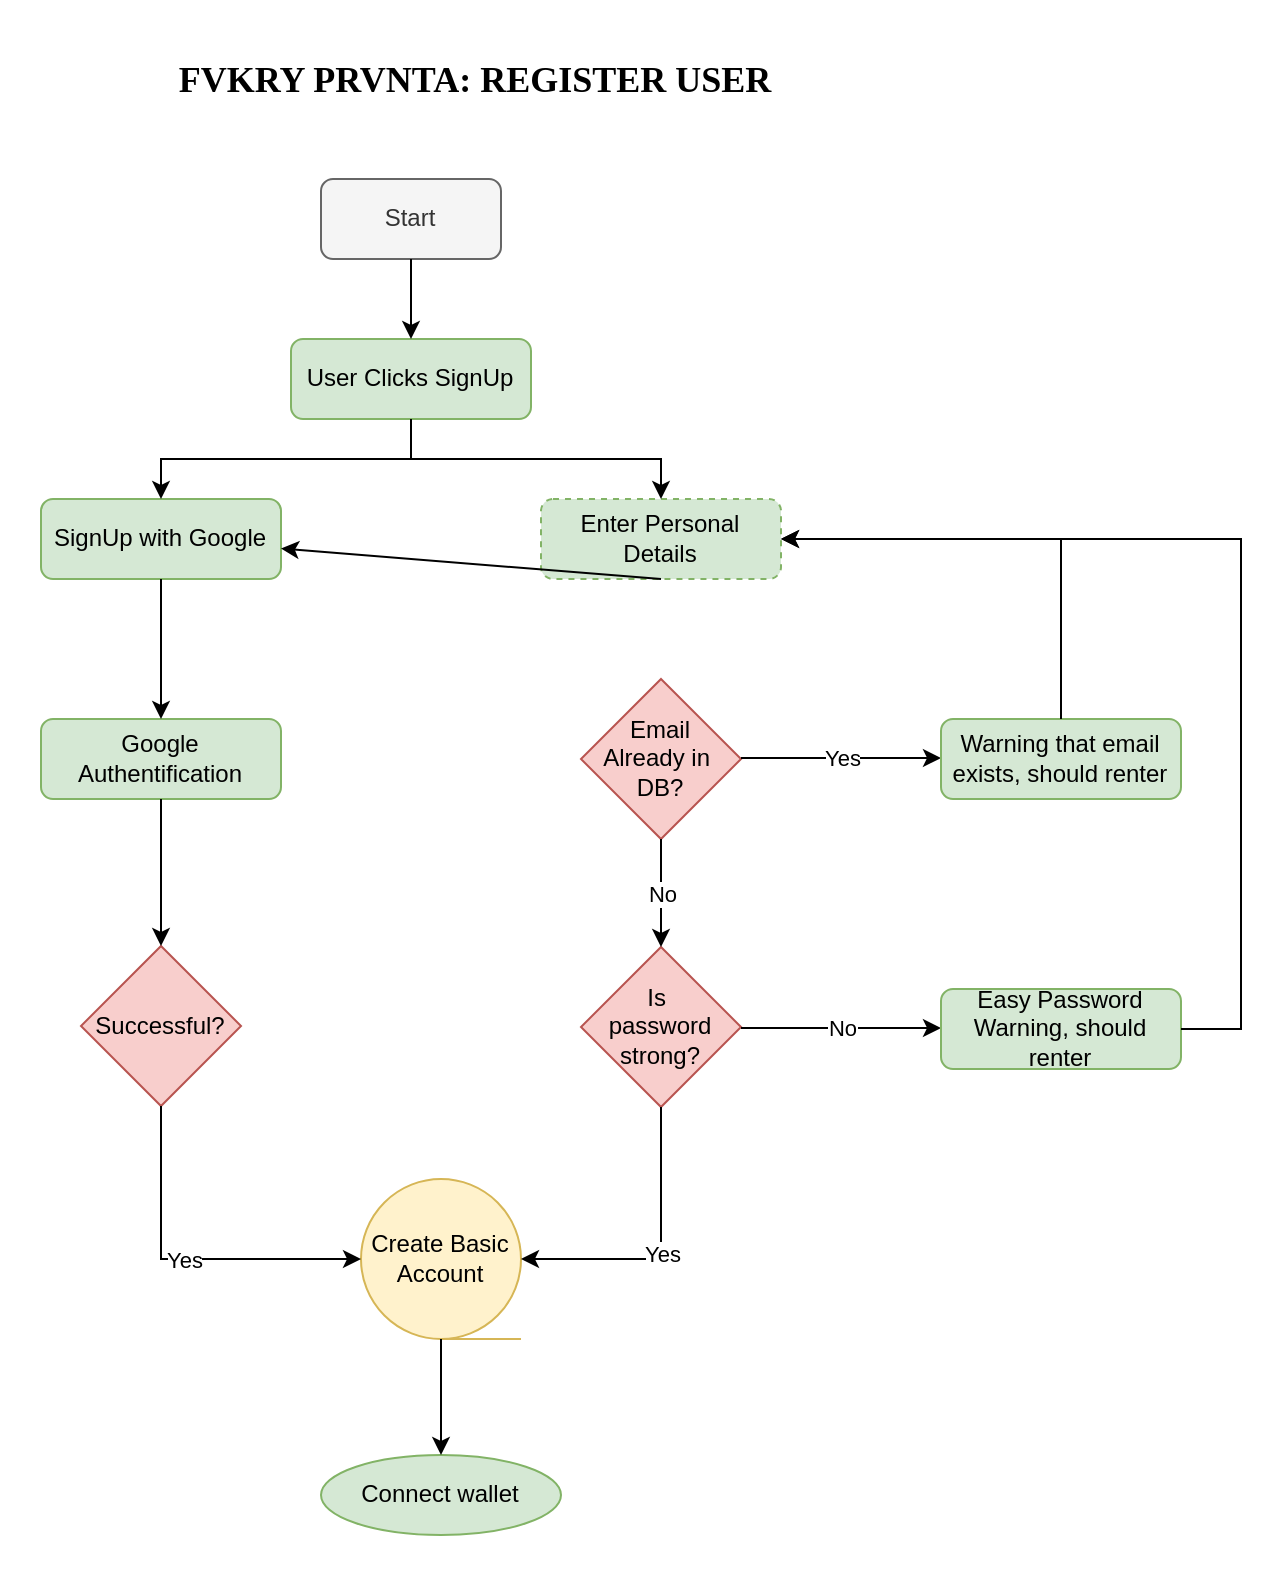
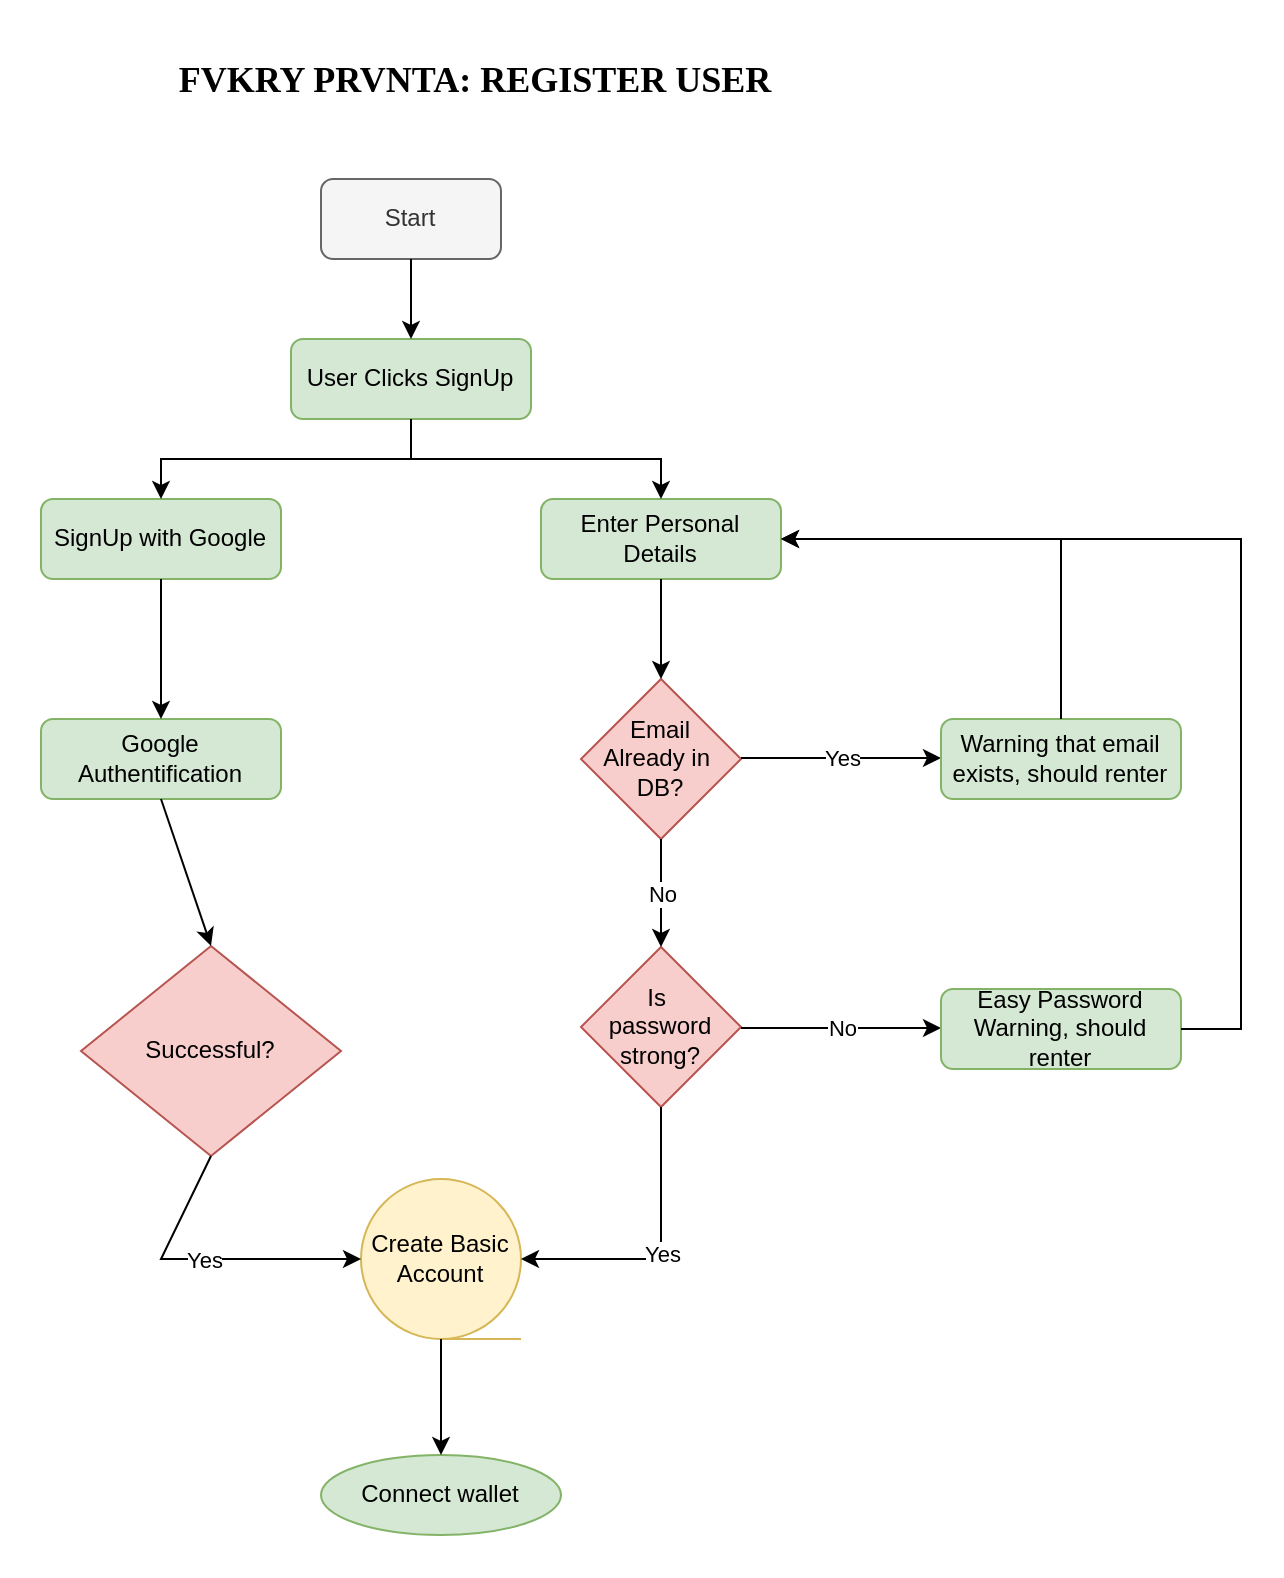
- <mxCell id="6" value="Enter Personal Details" style="rounded=1;whiteSpace=wrap;html=1;fillColor=#d5e8d4;strokeColor=#82b366;dashed=1;" vertex="1" parent="1"><mxGeometry x="270" y="249" width="120" height="40" as="geometry" /></mxCell>
+ <mxCell id="6" value="Enter Personal Details" style="rounded=1;whiteSpace=wrap;html=1;fillColor=#d5e8d4;strokeColor=#82b366;" vertex="1" parent="1"><mxGeometry x="270" y="249" width="120" height="40" as="geometry" /></mxCell>
- <mxCell id="10" value="" style="endArrow=classic;html=1;rounded=0;exitX=0.5;exitY=1;exitDx=0;exitDy=0;" edge="1" parent="1" source="6" target="5"><mxGeometry width="50" height="50" relative="1" as="geometry"><mxPoint x="380" y="319" as="sourcePoint" /><mxPoint x="380" y="359" as="targetPoint" /></mxGeometry></mxCell>
+ <mxCell id="10" value="" style="endArrow=classic;html=1;rounded=0;exitX=0.5;exitY=1;exitDx=0;exitDy=0;entryX=0.5;entryY=0;entryDx=0;entryDy=0;" edge="1" parent="1" source="6" target="7"><mxGeometry width="50" height="50" relative="1" as="geometry"><mxPoint x="380" y="319" as="sourcePoint" /><mxPoint x="380" y="359" as="targetPoint" /></mxGeometry></mxCell>
- <mxCell id="22" value="Successful?" style="rhombus;whiteSpace=wrap;html=1;fillColor=#f8cecc;strokeColor=#b85450;" vertex="1" parent="1"><mxGeometry x="40" y="472.5" width="80" height="80" as="geometry" /></mxCell>
+ <mxCell id="22" value="Successful?" style="rhombus;whiteSpace=wrap;html=1;fillColor=#f8cecc;strokeColor=#b85450;" vertex="1" parent="1"><mxGeometry x="40" y="472.5" width="130" height="105" as="geometry" /></mxCell>
